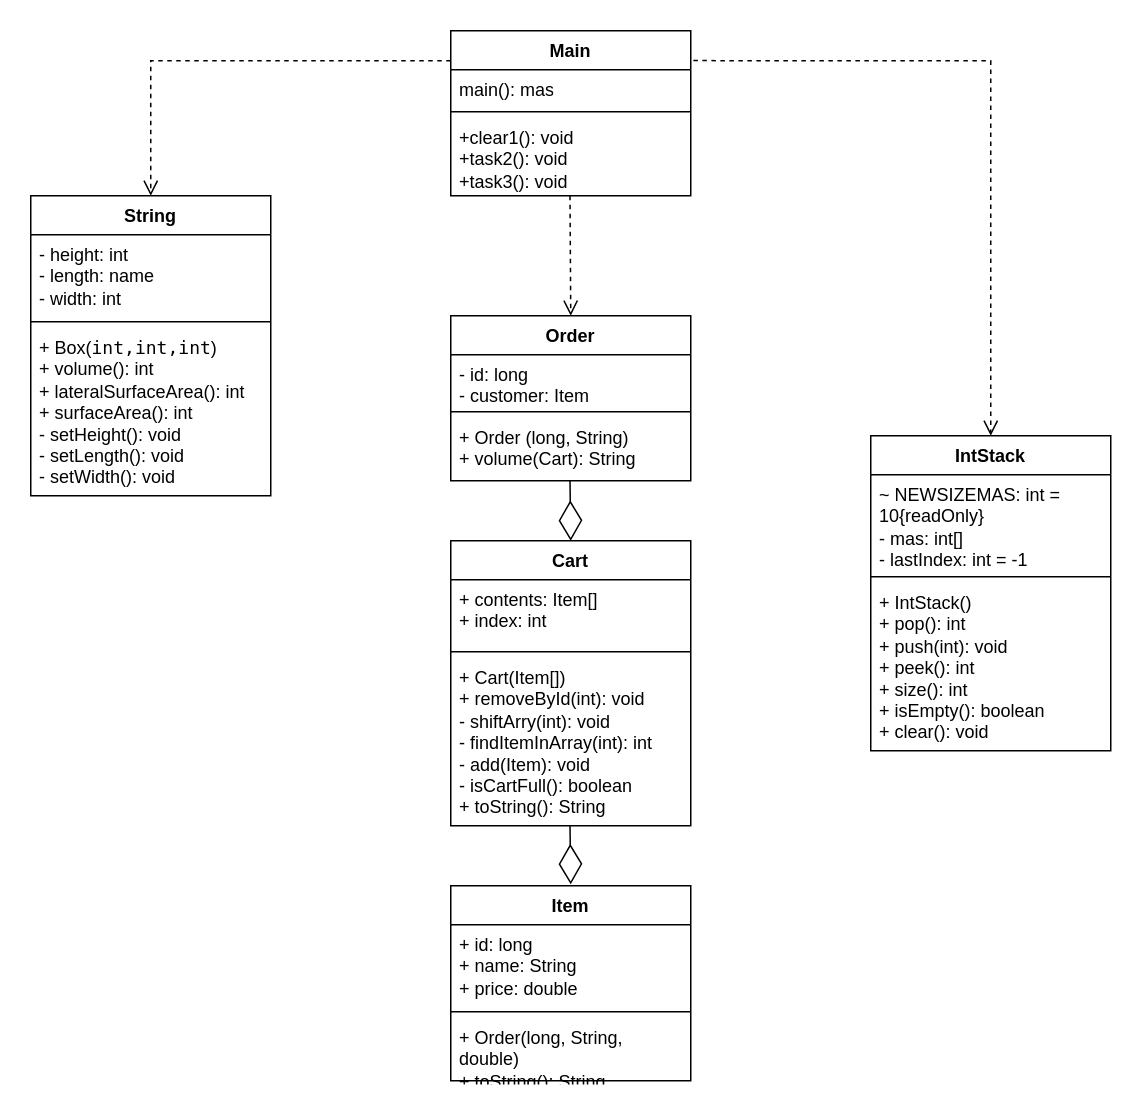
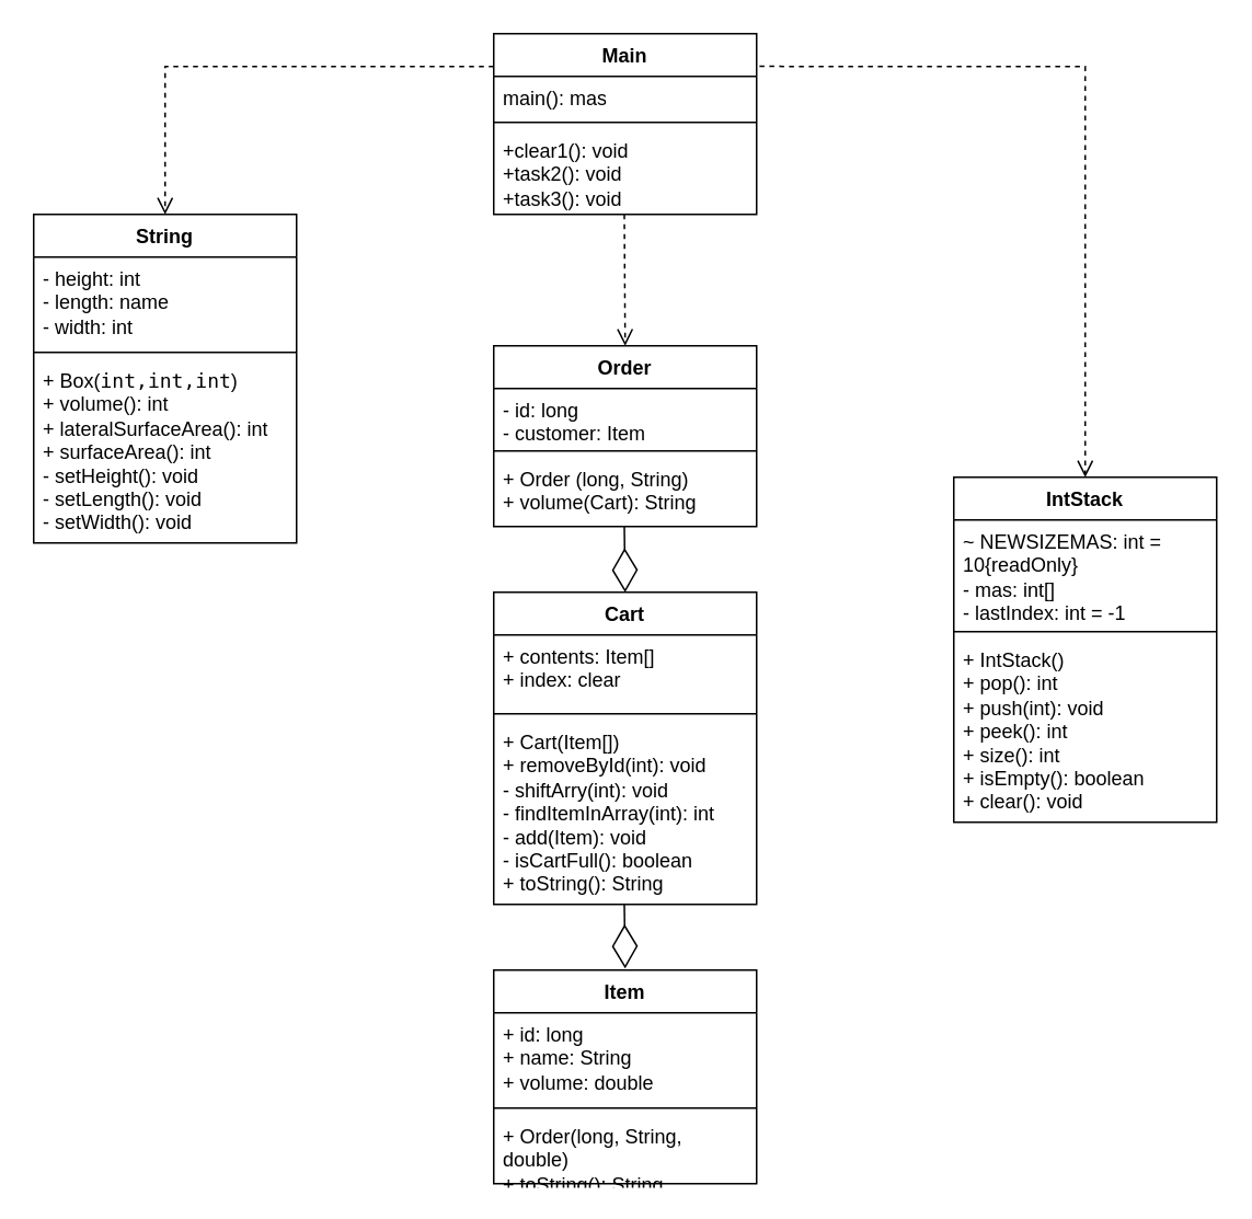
- <mxCell id="11" value="&lt;div&gt;+ contents: Item[]&lt;/div&gt;&lt;div&gt;+ index: int&lt;/div&gt;" style="text;strokeColor=none;fillColor=none;align=left;verticalAlign=top;spacingLeft=4;spacingRight=4;overflow=hidden;rotatable=0;points=[[0,0.5],[1,0.5]];portConstraint=eastwest;whiteSpace=wrap;html=1;" vertex="1" parent="10"><mxGeometry y="26" width="160" height="44" as="geometry" /></mxCell>
+ <mxCell id="11" value="&lt;div&gt;+ contents: Item[]&lt;/div&gt;&lt;div&gt;+ index: clear&lt;/div&gt;" style="text;strokeColor=none;fillColor=none;align=left;verticalAlign=top;spacingLeft=4;spacingRight=4;overflow=hidden;rotatable=0;points=[[0,0.5],[1,0.5]];portConstraint=eastwest;whiteSpace=wrap;html=1;" vertex="1" parent="10"><mxGeometry y="26" width="160" height="44" as="geometry" /></mxCell>
- <mxCell id="7" value="&lt;div&gt;+ id: long&lt;div&gt;+ name: String&lt;/div&gt;&lt;div&gt;+ price: double&lt;/div&gt;&lt;/div&gt;" style="text;strokeColor=none;fillColor=none;align=left;verticalAlign=top;spacingLeft=4;spacingRight=4;overflow=hidden;rotatable=0;points=[[0,0.5],[1,0.5]];portConstraint=eastwest;whiteSpace=wrap;html=1;" vertex="1" parent="6"><mxGeometry y="26" width="160" height="54" as="geometry" /></mxCell>
+ <mxCell id="7" value="&lt;div&gt;+ id: long&lt;div&gt;+ name: String&lt;/div&gt;&lt;div&gt;+ volume: double&lt;/div&gt;&lt;/div&gt;" style="text;strokeColor=none;fillColor=none;align=left;verticalAlign=top;spacingLeft=4;spacingRight=4;overflow=hidden;rotatable=0;points=[[0,0.5],[1,0.5]];portConstraint=eastwest;whiteSpace=wrap;html=1;" vertex="1" parent="6"><mxGeometry y="26" width="160" height="54" as="geometry" /></mxCell>
